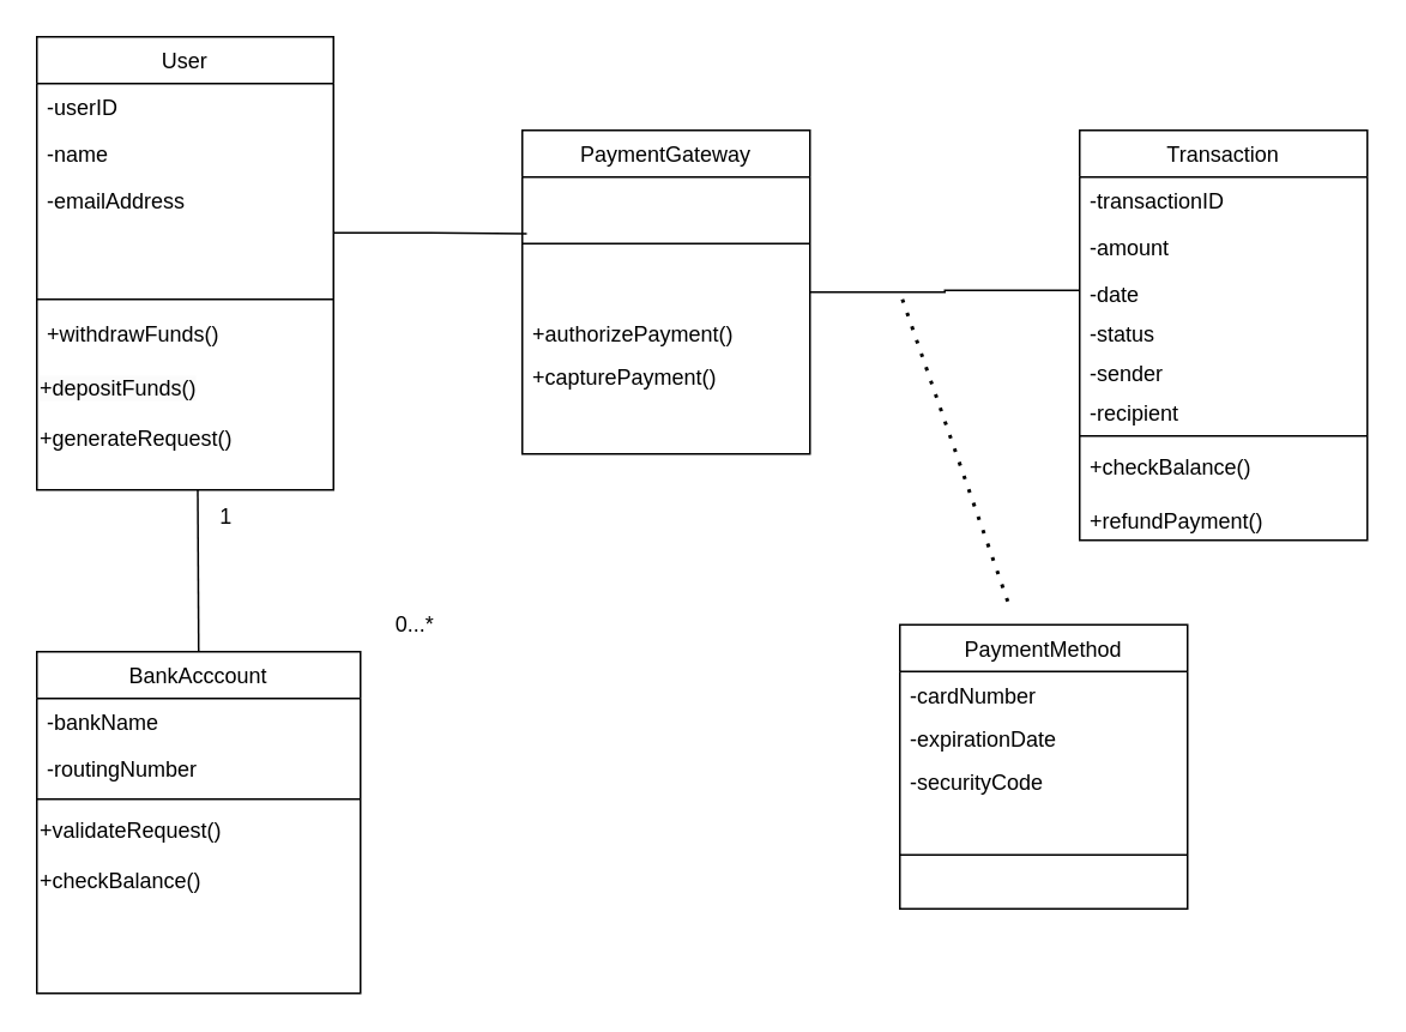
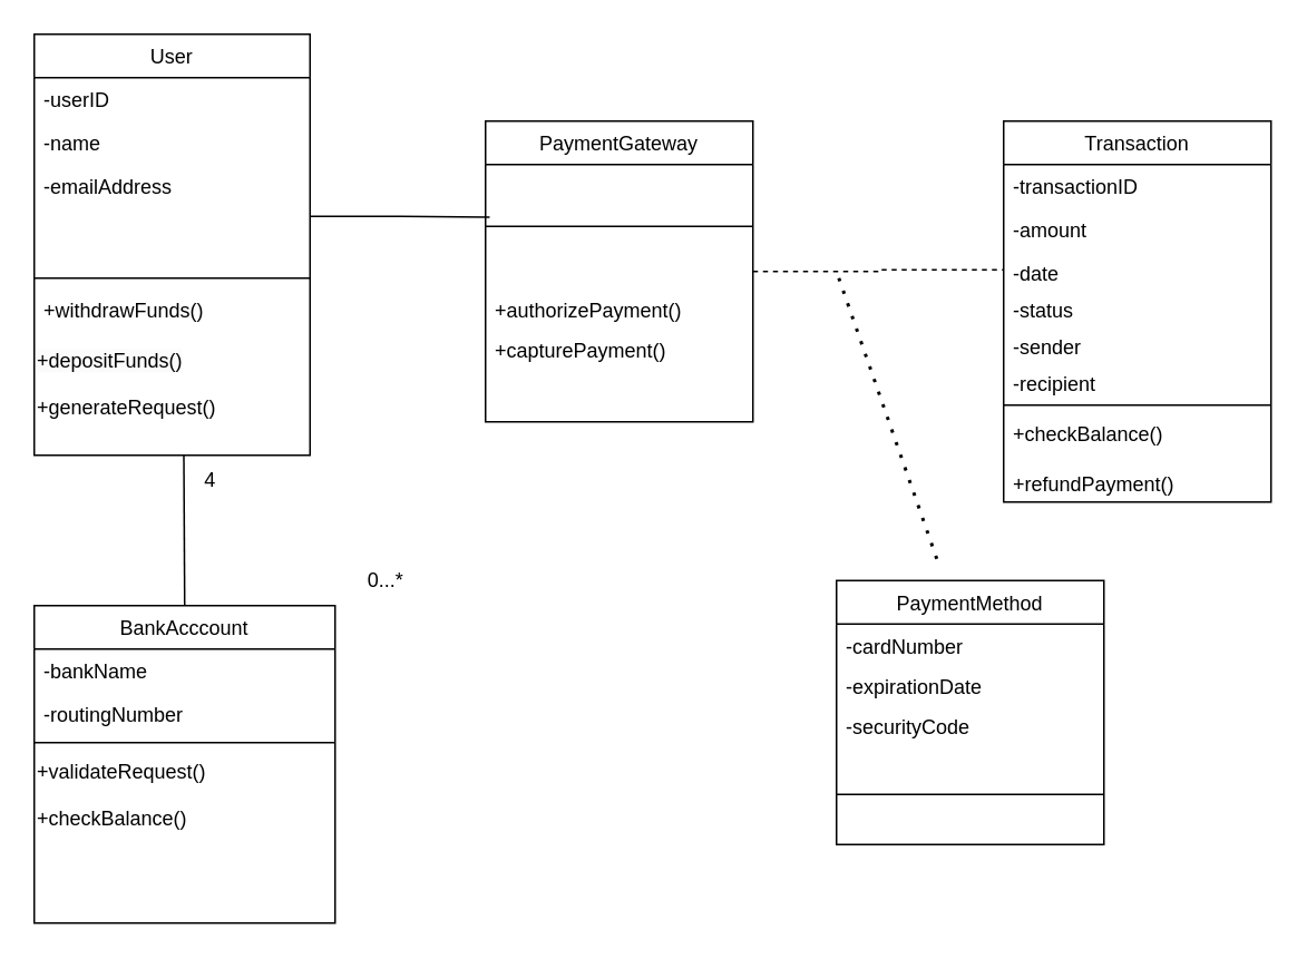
- <mxCell id="32" style="edgeStyle=orthogonalEdgeStyle;rounded=0;orthogonalLoop=1;jettySize=auto;html=1;exitX=1;exitY=0.5;exitDx=0;exitDy=0;entryX=0;entryY=0.5;entryDx=0;entryDy=0;endArrow=none;endFill=0;" parent="1" source="33" target="20" edge="1"><mxGeometry relative="1" as="geometry" /></mxCell>
+ <mxCell id="32" style="edgeStyle=orthogonalEdgeStyle;rounded=0;orthogonalLoop=1;jettySize=auto;html=1;exitX=1;exitY=0.5;exitDx=0;exitDy=0;entryX=0;entryY=0.5;entryDx=0;entryDy=0;endArrow=none;endFill=0;dashed=1;" parent="1" source="33" target="20" edge="1"><mxGeometry relative="1" as="geometry" /></mxCell>
- <mxCell id="38" value="1" style="text;html=1;align=center;verticalAlign=middle;resizable=0;points=[];autosize=1;strokeColor=none;fillColor=none;" parent="1" vertex="1"><mxGeometry x="110" y="272" width="30" height="30" as="geometry" /></mxCell>
+ <mxCell id="38" value="4" style="text;html=1;align=center;verticalAlign=middle;resizable=0;points=[];autosize=1;strokeColor=none;fillColor=none;" parent="1" vertex="1"><mxGeometry x="110" y="272" width="30" height="30" as="geometry" /></mxCell>
